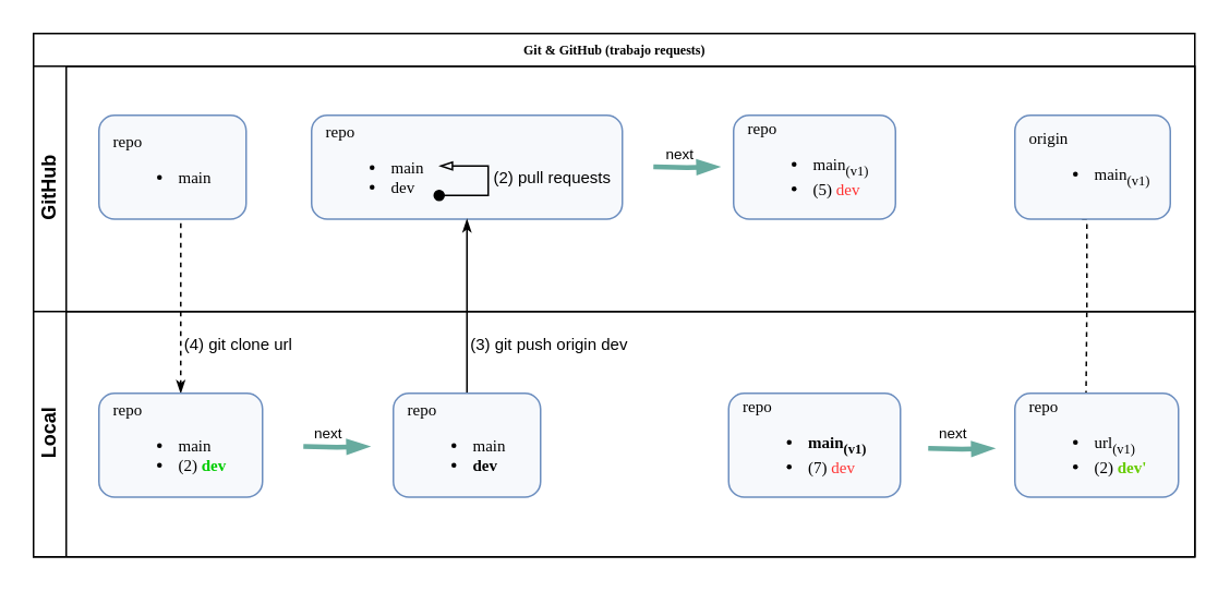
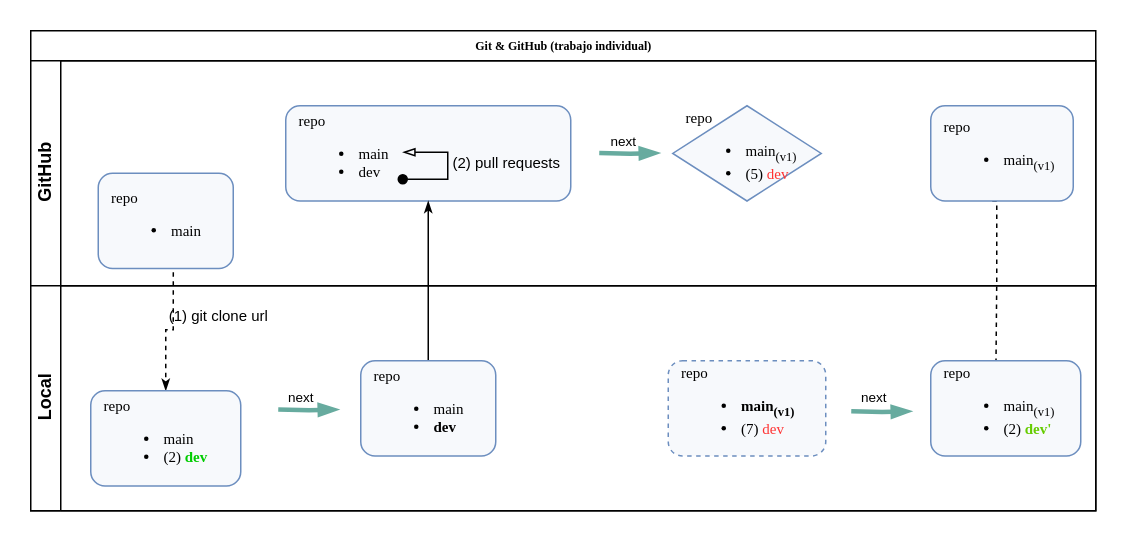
- <mxCell id="2" value="Git &amp;amp; GitHub (trabajo requests)" style="swimlane;html=1;childLayout=stackLayout;horizontal=1;startSize=20;horizontalStack=0;rounded=0;shadow=0;labelBackgroundColor=none;strokeWidth=1;fontFamily=Verdana;fontSize=8;align=center;" parent="1" vertex="1"><mxGeometry x="20" y="20" width="710" height="320" as="geometry" /></mxCell>
+ <mxCell id="2" value="Git &amp;amp; GitHub (trabajo individual)" style="swimlane;html=1;childLayout=stackLayout;horizontal=1;startSize=20;horizontalStack=0;rounded=0;shadow=0;labelBackgroundColor=none;strokeWidth=1;fontFamily=Verdana;fontSize=8;align=center;" parent="1" vertex="1"><mxGeometry x="20" y="20" width="710" height="320" as="geometry" /></mxCell>
- <mxCell id="6" value="repo&lt;br style=&quot;font-size: 10px&quot;&gt;&lt;ul style=&quot;font-size: 10px&quot;&gt;&lt;li style=&quot;font-size: 10px&quot;&gt;&lt;span style=&quot;font-size: 10px&quot;&gt;main&lt;/span&gt;&lt;/li&gt;&lt;/ul&gt;" style="rounded=1;whiteSpace=wrap;html=1;shadow=0;labelBackgroundColor=none;strokeWidth=1;fontFamily=Verdana;fontSize=10;align=left;spacingLeft=7;fillColor=#F7F9FC;strokeColor=#6c8ebf;" parent="4" vertex="1"><mxGeometry x="40" y="30" width="90" height="63.5" as="geometry" /></mxCell>
+ <mxCell id="6" value="repo&lt;br style=&quot;font-size: 10px&quot;&gt;&lt;ul style=&quot;font-size: 10px&quot;&gt;&lt;li style=&quot;font-size: 10px&quot;&gt;&lt;span style=&quot;font-size: 10px&quot;&gt;main&lt;/span&gt;&lt;/li&gt;&lt;/ul&gt;" style="rounded=1;whiteSpace=wrap;html=1;shadow=0;labelBackgroundColor=none;strokeWidth=1;fontFamily=Verdana;fontSize=10;align=left;spacingLeft=7;fillColor=#F7F9FC;strokeColor=#6c8ebf;" parent="4" vertex="1"><mxGeometry x="45" y="75" width="90" height="63.5" as="geometry" /></mxCell>
- <mxCell id="22" value="repo&lt;br&gt;&lt;ul&gt;&lt;li&gt;main&lt;sub&gt;(v1)&lt;/sub&gt;&lt;/li&gt;&lt;li&gt;(5)&lt;font color=&quot;#ff3333&quot;&gt; dev&lt;/font&gt;&lt;/li&gt;&lt;/ul&gt;" style="rounded=1;whiteSpace=wrap;html=1;shadow=0;labelBackgroundColor=none;strokeWidth=1;fontFamily=Verdana;fontSize=10;align=left;spacingLeft=7;fillColor=#F7F9FC;strokeColor=#6c8ebf;" parent="1" vertex="1"><mxGeometry x="448" y="70" width="99" height="63.5" as="geometry" /></mxCell>
+ <mxCell id="22" value="repo&lt;br&gt;&lt;ul&gt;&lt;li&gt;main&lt;sub&gt;(v1)&lt;/sub&gt;&lt;/li&gt;&lt;li&gt;(5)&lt;font color=&quot;#ff3333&quot;&gt; dev&lt;/font&gt;&lt;/li&gt;&lt;/ul&gt;" style="rhombus;whiteSpace=wrap;html=1;shadow=0;labelBackgroundColor=none;strokeWidth=1;fontFamily=Verdana;fontSize=10;align=left;spacingLeft=7;fillColor=#F7F9FC;strokeColor=#6c8ebf;" parent="1" vertex="1"><mxGeometry x="448" y="70" width="99" height="63.5" as="geometry" /></mxCell>
- <mxCell id="25" value="origin&lt;br&gt;&lt;ul&gt;&lt;li&gt;main&lt;sub&gt;(v1)&lt;/sub&gt;&lt;/li&gt;&lt;/ul&gt;" style="rounded=1;whiteSpace=wrap;html=1;shadow=0;labelBackgroundColor=none;strokeWidth=1;fontFamily=Verdana;fontSize=10;align=left;spacingLeft=7;fillColor=#F7F9FC;strokeColor=#6c8ebf;" parent="1" vertex="1"><mxGeometry x="620" y="70" width="95" height="63.5" as="geometry" /></mxCell>
+ <mxCell id="25" value="repo&lt;br&gt;&lt;ul&gt;&lt;li&gt;main&lt;sub&gt;(v1)&lt;/sub&gt;&lt;/li&gt;&lt;/ul&gt;" style="rounded=1;whiteSpace=wrap;html=1;shadow=0;labelBackgroundColor=none;strokeWidth=1;fontFamily=Verdana;fontSize=10;align=left;spacingLeft=7;fillColor=#F7F9FC;strokeColor=#6c8ebf;" parent="1" vertex="1"><mxGeometry x="620" y="70" width="95" height="63.5" as="geometry" /></mxCell>
- <mxCell id="13" value="&lt;font style=&quot;font-size: 10px&quot;&gt;(4) git clone url&lt;/font&gt;" style="text;html=1;align=center;verticalAlign=middle;resizable=0;points=[];autosize=1;strokeColor=none;fillColor=none;" parent="11" vertex="1"><mxGeometry x="85" y="10" width="80" height="20" as="geometry" /></mxCell>
+ <mxCell id="13" value="&lt;font style=&quot;font-size: 10px&quot;&gt;(1) git clone url&lt;/font&gt;" style="text;html=1;align=center;verticalAlign=middle;resizable=0;points=[];autosize=1;strokeColor=none;fillColor=none;" parent="11" vertex="1"><mxGeometry x="85" y="10" width="80" height="20" as="geometry" /></mxCell>
- <mxCell id="14" value="&lt;font style=&quot;font-size: 10px&quot;&gt;(3) git push origin dev&lt;/font&gt;" style="text;html=1;align=center;verticalAlign=middle;resizable=0;points=[];autosize=1;strokeColor=none;fillColor=none;" parent="11" vertex="1"><mxGeometry x="260" y="10" width="110" height="20" as="geometry" /></mxCell>
- <mxCell id="12" value="repo&lt;br style=&quot;font-size: 10px&quot;&gt;&lt;ul style=&quot;font-size: 10px&quot;&gt;&lt;li style=&quot;font-size: 10px&quot;&gt;&lt;span style=&quot;font-size: 10px&quot;&gt;main&lt;/span&gt;&lt;/li&gt;&lt;li style=&quot;font-size: 10px&quot;&gt;&lt;span style=&quot;font-size: 10px&quot;&gt;(2) &lt;font color=&quot;#00cc00&quot; style=&quot;font-weight: bold&quot;&gt;dev&lt;/font&gt;&lt;/span&gt;&lt;/li&gt;&lt;/ul&gt;" style="rounded=1;whiteSpace=wrap;html=1;shadow=0;labelBackgroundColor=none;strokeWidth=1;fontFamily=Verdana;fontSize=10;align=left;spacingLeft=7;fillColor=#F7F9FC;strokeColor=#6c8ebf;" parent="11" vertex="1"><mxGeometry x="40" y="50" width="100" height="63.5" as="geometry" /></mxCell>
+ <mxCell id="12" value="repo&lt;br style=&quot;font-size: 10px&quot;&gt;&lt;ul style=&quot;font-size: 10px&quot;&gt;&lt;li style=&quot;font-size: 10px&quot;&gt;&lt;span style=&quot;font-size: 10px&quot;&gt;main&lt;/span&gt;&lt;/li&gt;&lt;li style=&quot;font-size: 10px&quot;&gt;&lt;span style=&quot;font-size: 10px&quot;&gt;(2) &lt;font color=&quot;#00cc00&quot; style=&quot;font-weight: bold&quot;&gt;dev&lt;/font&gt;&lt;/span&gt;&lt;/li&gt;&lt;/ul&gt;" style="rounded=1;whiteSpace=wrap;html=1;shadow=0;labelBackgroundColor=none;strokeWidth=1;fontFamily=Verdana;fontSize=10;align=left;spacingLeft=7;fillColor=#F7F9FC;strokeColor=#6c8ebf;" parent="11" vertex="1"><mxGeometry x="40" y="70" width="100" height="63.5" as="geometry" /></mxCell>
- <mxCell id="21" value="repo&lt;br style=&quot;font-size: 10px&quot;&gt;&lt;ul style=&quot;font-size: 10px&quot;&gt;&lt;li style=&quot;font-size: 10px&quot;&gt;&lt;span style=&quot;font-size: 10px&quot;&gt;&lt;b&gt;main&lt;sub&gt;(v1)&lt;/sub&gt;&lt;/b&gt;&lt;/span&gt;&lt;/li&gt;&lt;li&gt;(7)&lt;font color=&quot;#ff3333&quot;&gt;&amp;nbsp;dev&lt;/font&gt;&lt;/li&gt;&lt;/ul&gt;" style="rounded=1;whiteSpace=wrap;html=1;shadow=0;labelBackgroundColor=none;strokeWidth=1;fontFamily=Verdana;fontSize=10;align=left;spacingLeft=7;fillColor=#F7F9FC;strokeColor=#6c8ebf;" parent="1" vertex="1"><mxGeometry x="445" y="240" width="105" height="63.5" as="geometry" /></mxCell>
+ <mxCell id="21" value="repo&lt;br style=&quot;font-size: 10px&quot;&gt;&lt;ul style=&quot;font-size: 10px&quot;&gt;&lt;li style=&quot;font-size: 10px&quot;&gt;&lt;span style=&quot;font-size: 10px&quot;&gt;&lt;b&gt;main&lt;sub&gt;(v1)&lt;/sub&gt;&lt;/b&gt;&lt;/span&gt;&lt;/li&gt;&lt;li&gt;(7)&lt;font color=&quot;#ff3333&quot;&gt;&amp;nbsp;dev&lt;/font&gt;&lt;/li&gt;&lt;/ul&gt;" style="rounded=1;whiteSpace=wrap;html=1;shadow=0;labelBackgroundColor=none;strokeWidth=1;fontFamily=Verdana;fontSize=10;align=left;spacingLeft=7;fillColor=#F7F9FC;strokeColor=#6c8ebf;dashed=1;" parent="1" vertex="1"><mxGeometry x="445" y="240" width="105" height="63.5" as="geometry" /></mxCell>
- <mxCell id="24" value="repo&lt;br style=&quot;font-size: 10px&quot;&gt;&lt;ul style=&quot;font-size: 10px&quot;&gt;&lt;li style=&quot;font-size: 10px&quot;&gt;&lt;span style=&quot;font-size: 10px&quot;&gt;url&lt;sub&gt;(v1)&lt;/sub&gt;&lt;/span&gt;&lt;/li&gt;&lt;li&gt;(2)&lt;font color=&quot;#ff3333&quot;&gt;&amp;nbsp;&lt;/font&gt;&lt;b&gt;&lt;font color=&quot;#66cc00&quot;&gt;dev'&lt;/font&gt;&lt;/b&gt;&lt;/li&gt;&lt;/ul&gt;" style="rounded=1;whiteSpace=wrap;html=1;shadow=0;labelBackgroundColor=none;strokeWidth=1;fontFamily=Verdana;fontSize=10;align=left;spacingLeft=7;fillColor=#F7F9FC;strokeColor=#6c8ebf;" parent="1" vertex="1"><mxGeometry x="620" y="240" width="100" height="63.5" as="geometry" /></mxCell>
+ <mxCell id="24" value="repo&lt;br style=&quot;font-size: 10px&quot;&gt;&lt;ul style=&quot;font-size: 10px&quot;&gt;&lt;li style=&quot;font-size: 10px&quot;&gt;&lt;span style=&quot;font-size: 10px&quot;&gt;main&lt;sub&gt;(v1)&lt;/sub&gt;&lt;/span&gt;&lt;/li&gt;&lt;li&gt;(2)&lt;font color=&quot;#ff3333&quot;&gt;&amp;nbsp;&lt;/font&gt;&lt;b&gt;&lt;font color=&quot;#66cc00&quot;&gt;dev'&lt;/font&gt;&lt;/b&gt;&lt;/li&gt;&lt;/ul&gt;" style="rounded=1;whiteSpace=wrap;html=1;shadow=0;labelBackgroundColor=none;strokeWidth=1;fontFamily=Verdana;fontSize=10;align=left;spacingLeft=7;fillColor=#F7F9FC;strokeColor=#6c8ebf;" parent="1" vertex="1"><mxGeometry x="620" y="240" width="100" height="63.5" as="geometry" /></mxCell>
